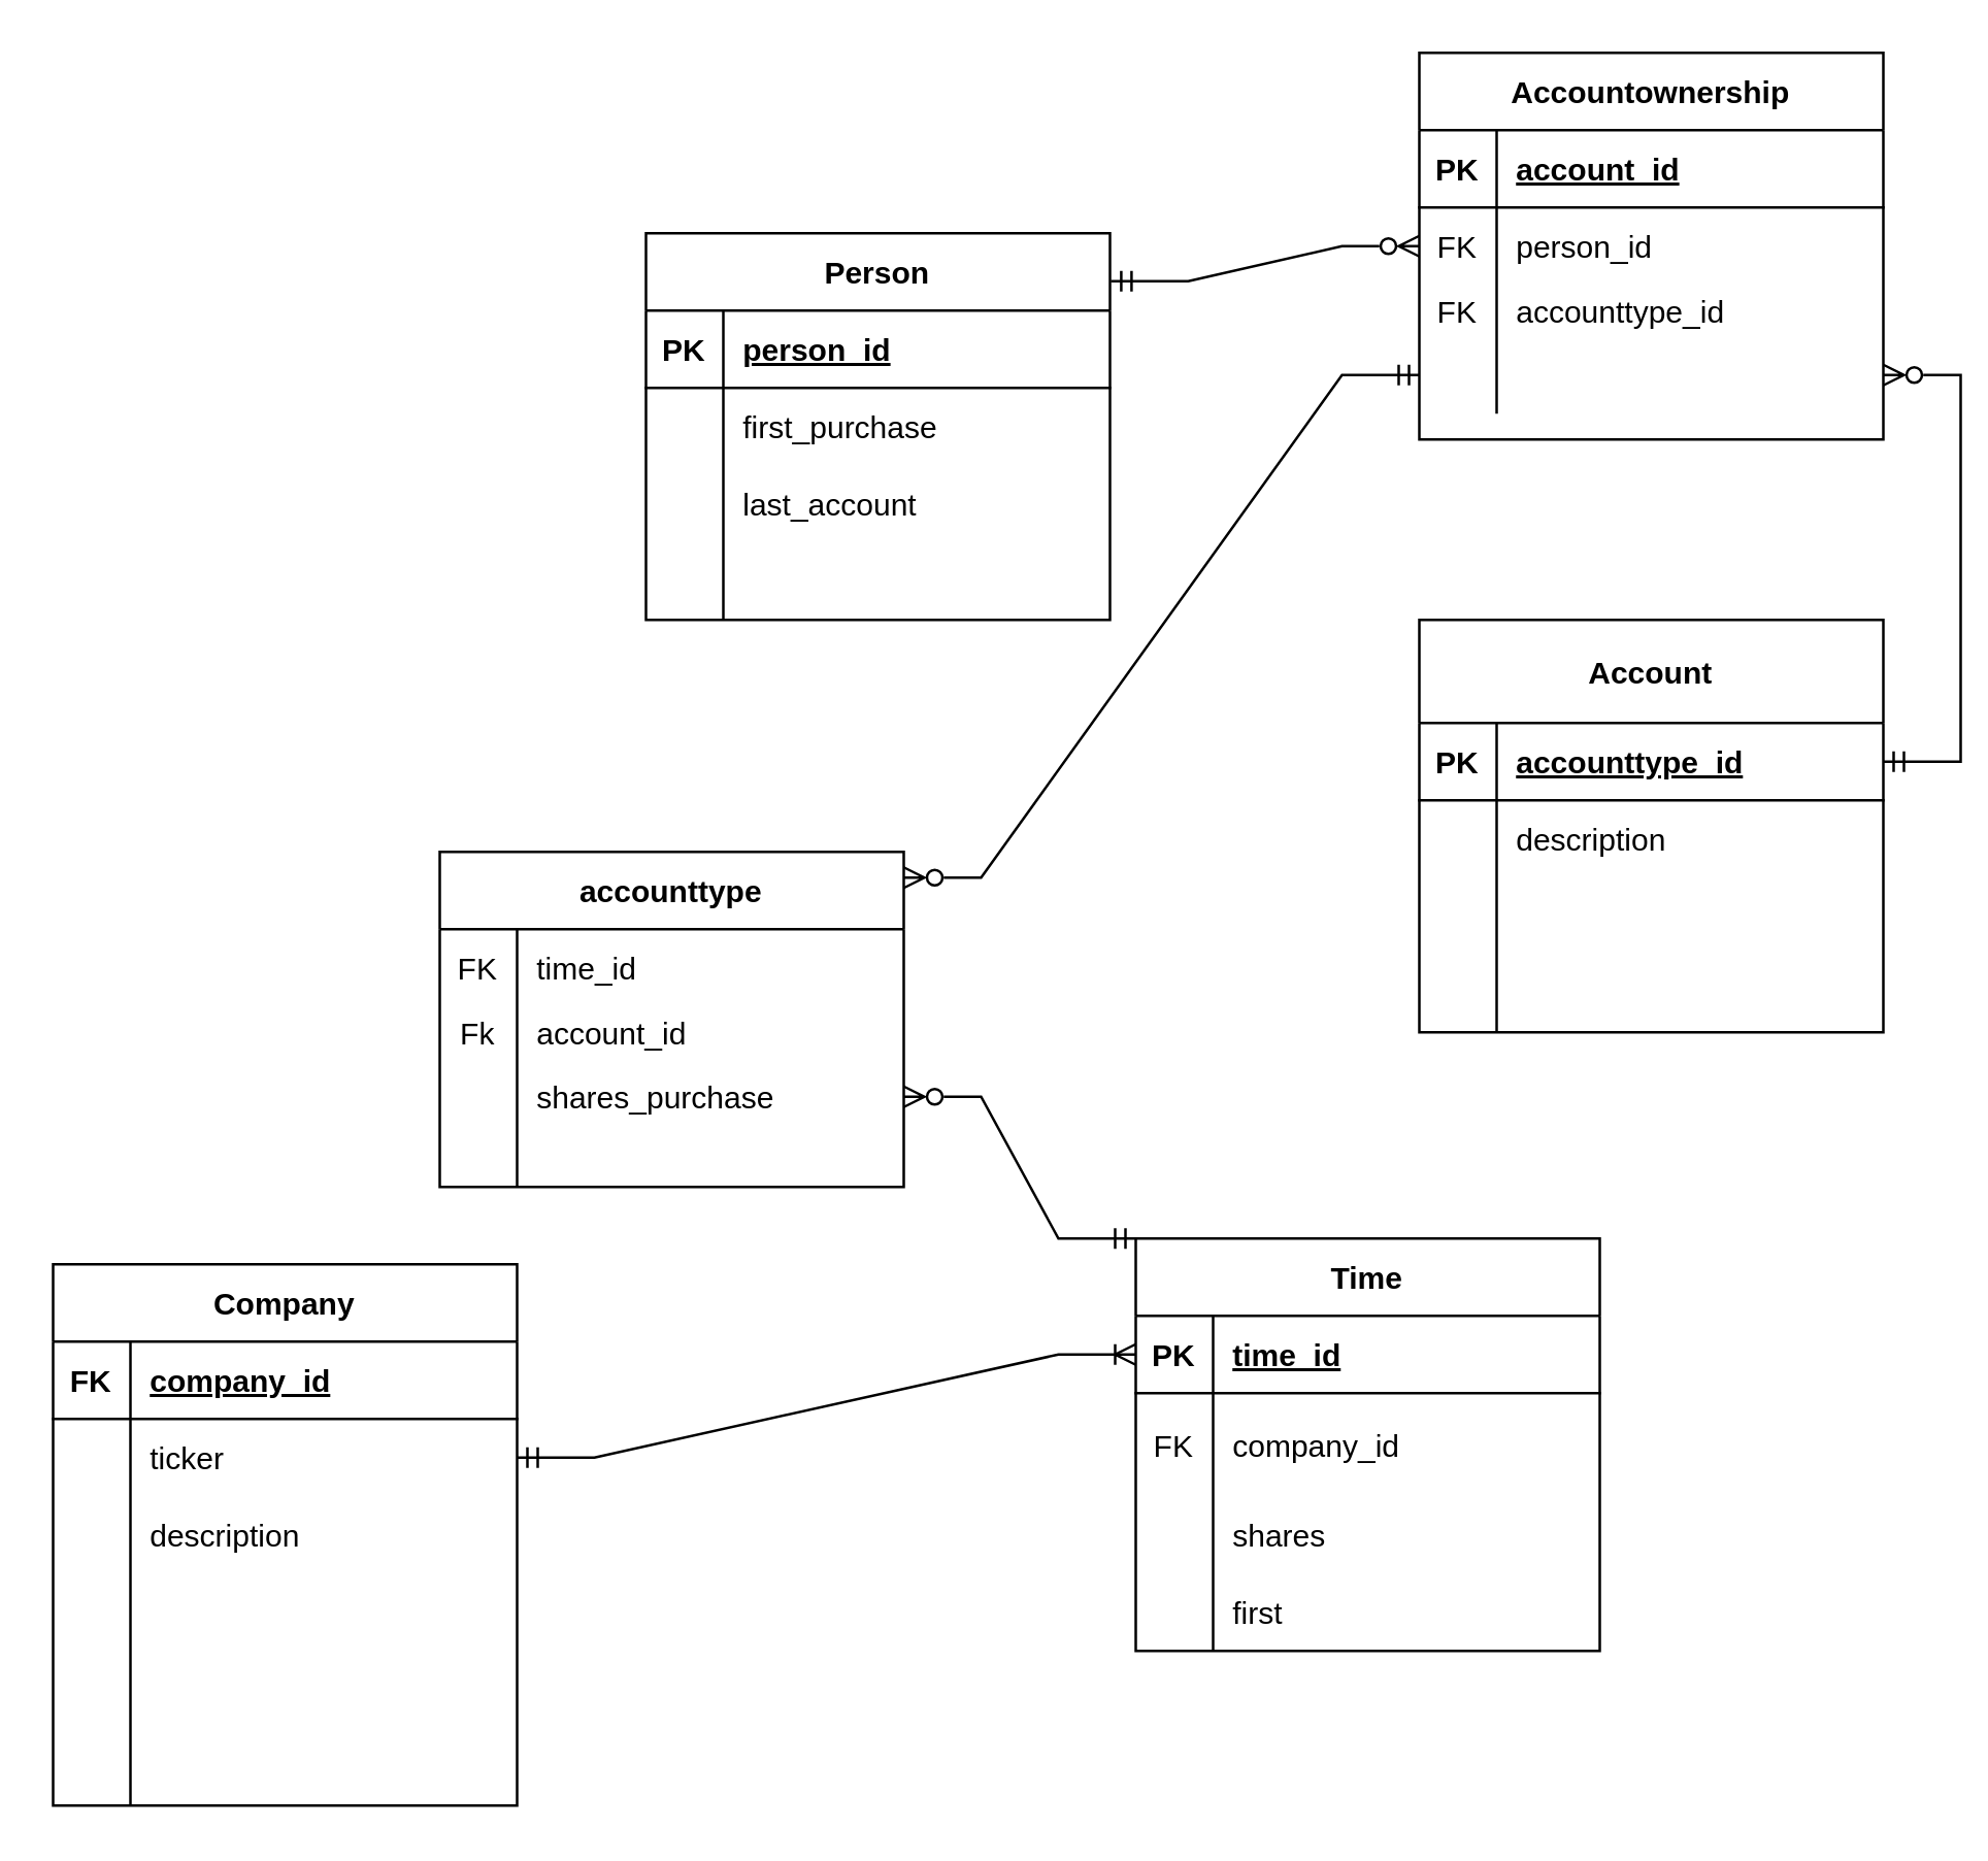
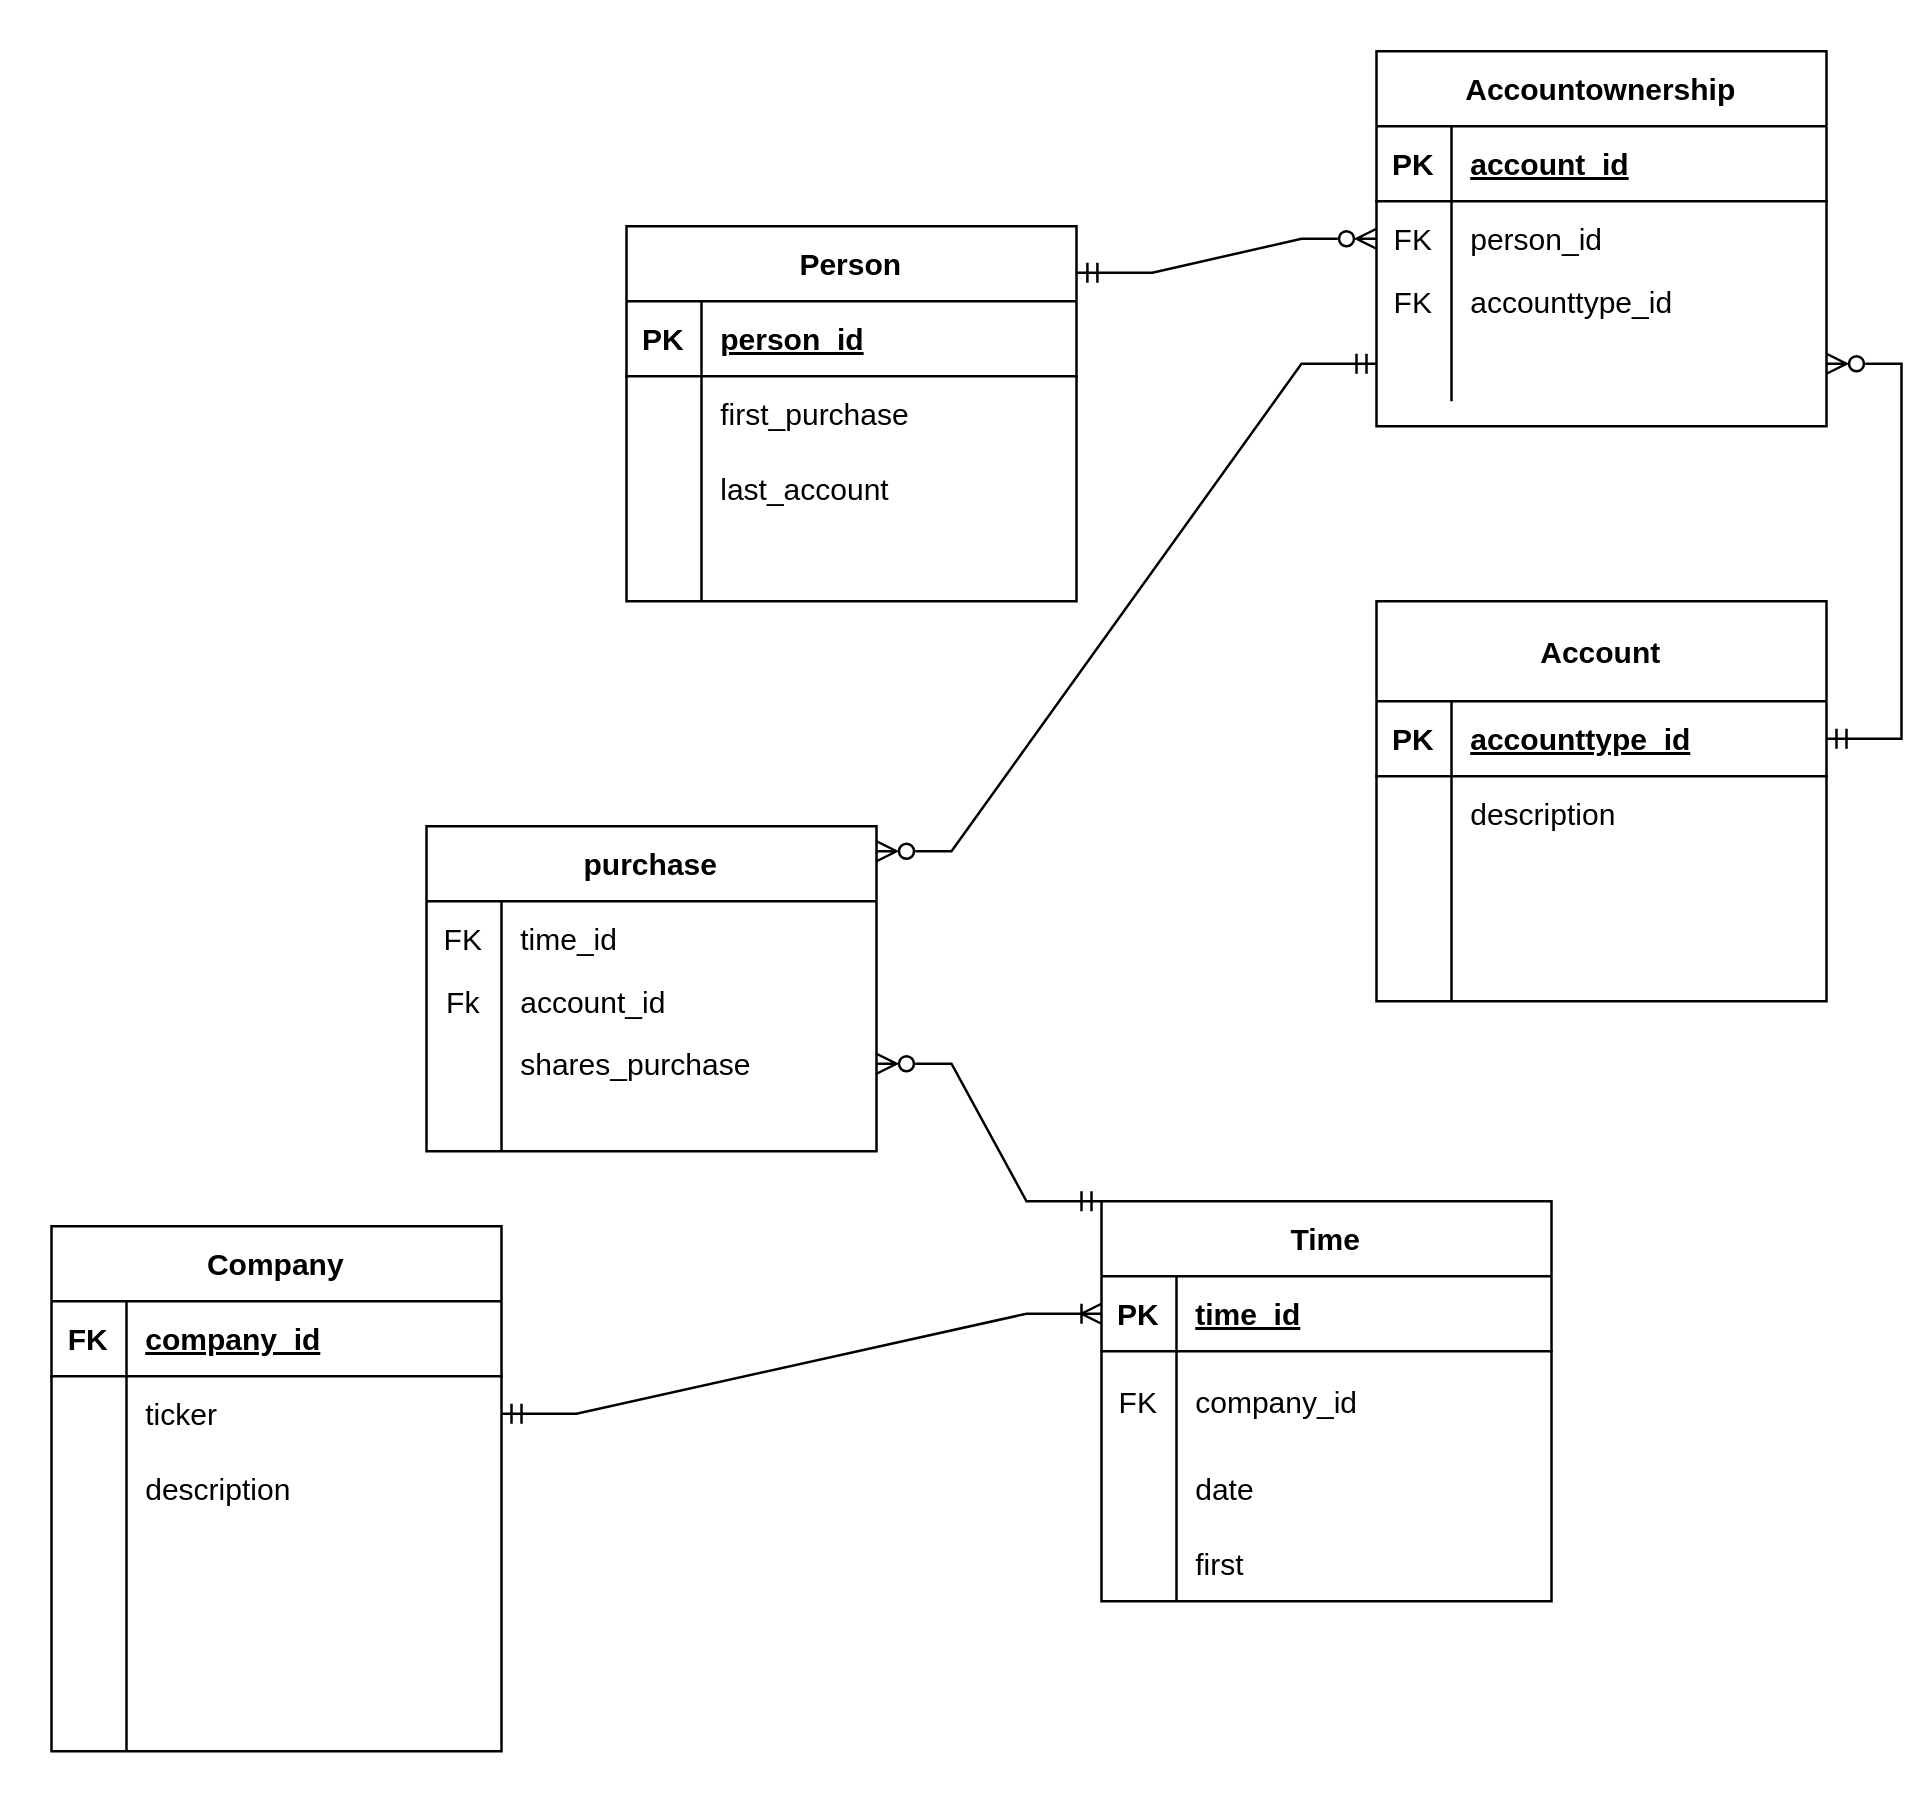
- <mxCell id="34" value="accounttype" style="shape=table;startSize=30;container=1;collapsible=1;childLayout=tableLayout;fixedRows=1;rowLines=0;fontStyle=1;align=center;resizeLast=1;" parent="1" vertex="1"><mxGeometry x="170" y="330" width="180" height="130" as="geometry" /></mxCell>
+ <mxCell id="34" value="purchase" style="shape=table;startSize=30;container=1;collapsible=1;childLayout=tableLayout;fixedRows=1;rowLines=0;fontStyle=1;align=center;resizeLast=1;" parent="1" vertex="1"><mxGeometry x="170" y="330" width="180" height="130" as="geometry" /></mxCell>
- <mxCell id="56" value="shares" style="shape=partialRectangle;connectable=0;fillColor=none;top=0;left=0;bottom=0;right=0;align=left;spacingLeft=6;overflow=hidden;" parent="54" vertex="1"><mxGeometry x="30" width="150" height="30" as="geometry"><mxRectangle width="150" height="30" as="alternateBounds" /></mxGeometry></mxCell>
+ <mxCell id="56" value="date" style="shape=partialRectangle;connectable=0;fillColor=none;top=0;left=0;bottom=0;right=0;align=left;spacingLeft=6;overflow=hidden;" parent="54" vertex="1"><mxGeometry x="30" width="150" height="30" as="geometry"><mxRectangle width="150" height="30" as="alternateBounds" /></mxGeometry></mxCell>
